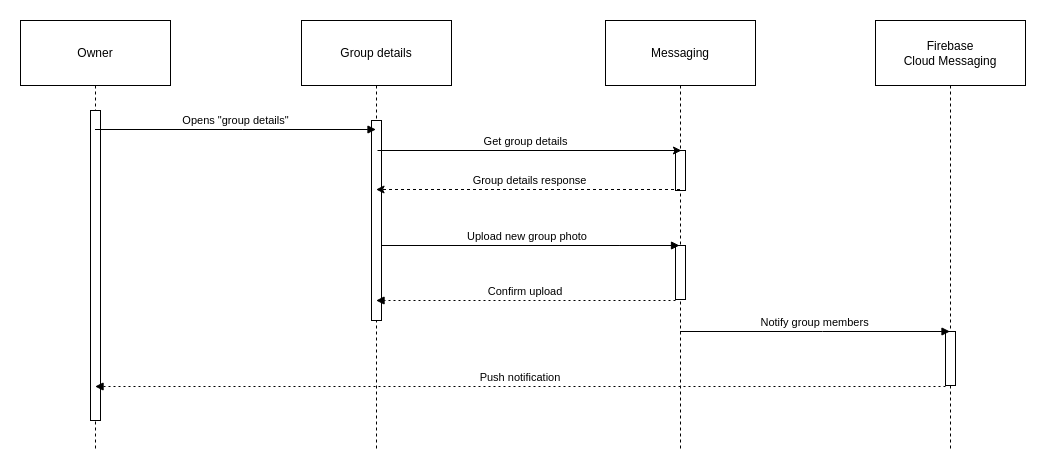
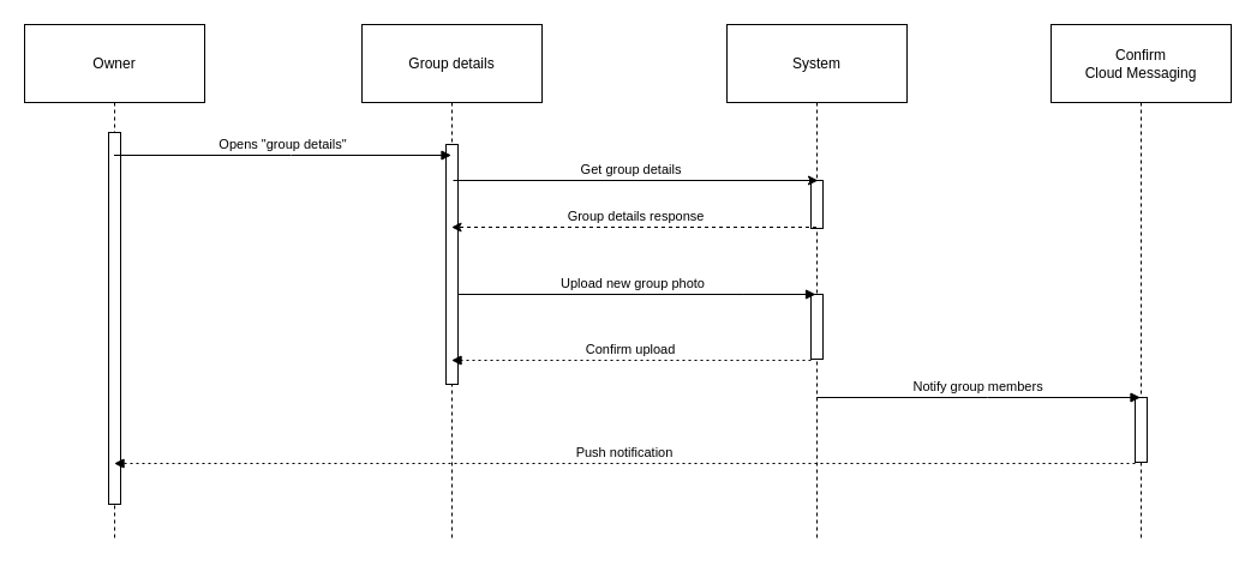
- <mxCell id="4" value="Messaging" style="shape=umlLifeline;perimeter=lifelinePerimeter;whiteSpace=wrap;container=1;dropTarget=0;collapsible=0;recursiveResize=0;outlineConnect=0;portConstraint=eastwest;newEdgeStyle={&quot;edgeStyle&quot;:&quot;elbowEdgeStyle&quot;,&quot;elbow&quot;:&quot;vertical&quot;,&quot;curved&quot;:0,&quot;rounded&quot;:0};size=65;fillColor=default;" parent="1" vertex="1"><mxGeometry x="605" width="150" height="430" as="geometry" y="20" /></mxCell>
+ <mxCell id="4" value="System" style="shape=umlLifeline;perimeter=lifelinePerimeter;whiteSpace=wrap;container=1;dropTarget=0;collapsible=0;recursiveResize=0;outlineConnect=0;portConstraint=eastwest;newEdgeStyle={&quot;edgeStyle&quot;:&quot;elbowEdgeStyle&quot;,&quot;elbow&quot;:&quot;vertical&quot;,&quot;curved&quot;:0,&quot;rounded&quot;:0};size=65;fillColor=default;" parent="1" vertex="1"><mxGeometry x="605" width="150" height="430" as="geometry" y="20" /></mxCell>
- <mxCell id="7" value="Firebase&#10;Cloud Messaging" style="shape=umlLifeline;perimeter=lifelinePerimeter;whiteSpace=wrap;container=1;dropTarget=0;collapsible=0;recursiveResize=0;outlineConnect=0;portConstraint=eastwest;newEdgeStyle={&quot;edgeStyle&quot;:&quot;elbowEdgeStyle&quot;,&quot;elbow&quot;:&quot;vertical&quot;,&quot;curved&quot;:0,&quot;rounded&quot;:0};size=65;fillColor=default;" parent="1" vertex="1"><mxGeometry x="875" width="150" height="430" as="geometry" y="20" /></mxCell>
+ <mxCell id="7" value="Confirm&#10;Cloud Messaging" style="shape=umlLifeline;perimeter=lifelinePerimeter;whiteSpace=wrap;container=1;dropTarget=0;collapsible=0;recursiveResize=0;outlineConnect=0;portConstraint=eastwest;newEdgeStyle={&quot;edgeStyle&quot;:&quot;elbowEdgeStyle&quot;,&quot;elbow&quot;:&quot;vertical&quot;,&quot;curved&quot;:0,&quot;rounded&quot;:0};size=65;fillColor=default;" parent="1" vertex="1"><mxGeometry x="875" width="150" height="430" as="geometry" y="20" /></mxCell>
